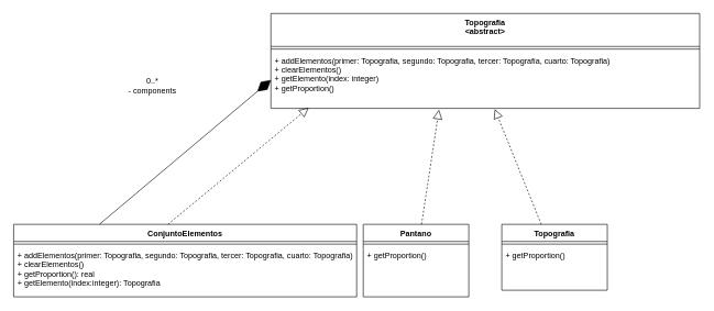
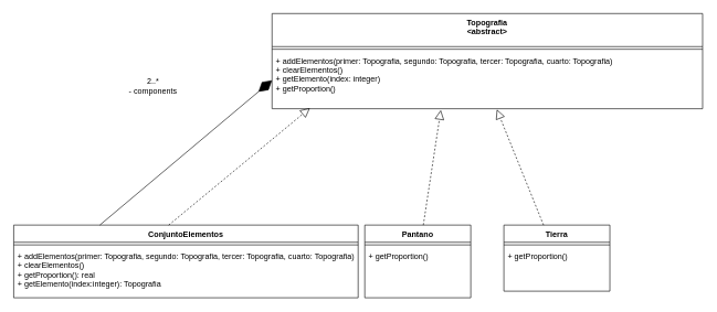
- <mxCell id="10" value="0..*&lt;br&gt;- components" style="text;html=1;align=center;verticalAlign=middle;resizable=0;points=[];autosize=1;strokeColor=none;fillColor=none;" vertex="1" parent="1"><mxGeometry x="180" y="110" width="100" height="40" as="geometry" /></mxCell>
+ <mxCell id="10" value="2..*&lt;br&gt;- components" style="text;html=1;align=center;verticalAlign=middle;resizable=0;points=[];autosize=1;strokeColor=none;fillColor=none;" vertex="1" parent="1"><mxGeometry x="180" y="110" width="100" height="40" as="geometry" /></mxCell>
- <mxCell id="11" value="Topografia" style="swimlane;fontStyle=1;align=center;verticalAlign=top;childLayout=stackLayout;horizontal=1;startSize=26;horizontalStack=0;resizeParent=1;resizeParentMax=0;resizeLast=0;collapsible=1;marginBottom=0;" vertex="1" parent="1"><mxGeometry x="760" y="340" width="160" height="100" as="geometry" /></mxCell>
+ <mxCell id="11" value="Tierra" style="swimlane;fontStyle=1;align=center;verticalAlign=top;childLayout=stackLayout;horizontal=1;startSize=26;horizontalStack=0;resizeParent=1;resizeParentMax=0;resizeLast=0;collapsible=1;marginBottom=0;" vertex="1" parent="1"><mxGeometry x="760" y="340" width="160" height="100" as="geometry" /></mxCell>
